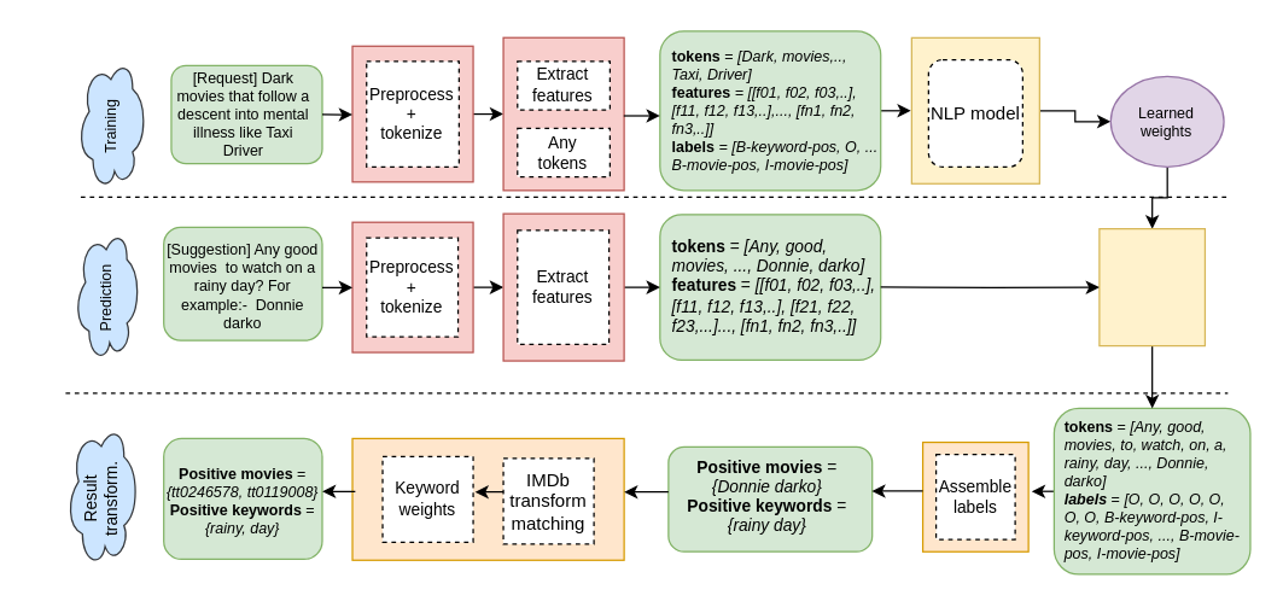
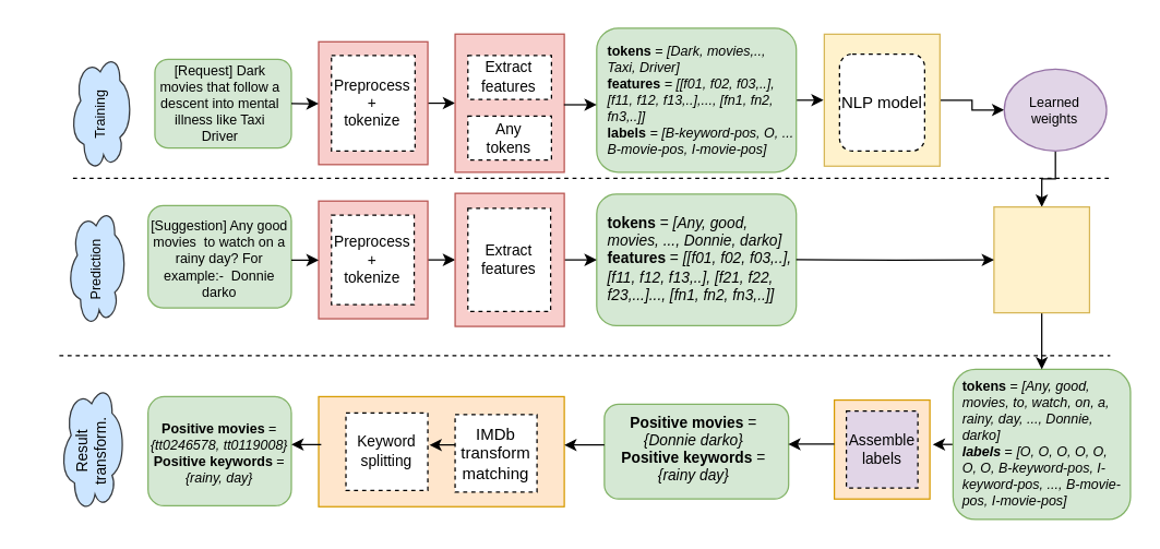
- <mxCell id="44" value="Assemble labels" style="rounded=0;whiteSpace=wrap;html=1;fontSize=11;dashed=1;" vertex="1" parent="1"><mxGeometry x="619.69" y="300.63" width="52.38" height="56.25" as="geometry" /></mxCell>
+ <mxCell id="44" value="Assemble labels" style="rounded=0;whiteSpace=wrap;html=1;fontSize=11;dashed=1;fillColor=#e1d5e7;" vertex="1" parent="1"><mxGeometry x="619.69" y="300.63" width="52.38" height="56.25" as="geometry" /></mxCell>
- <mxCell id="52" value="Keyword weights" style="rounded=0;whiteSpace=wrap;html=1;dashed=1;fontSize=11;" vertex="1" parent="1"><mxGeometry x="253" y="301.87" width="60" height="56.88" as="geometry" /></mxCell>
+ <mxCell id="52" value="Keyword splitting" style="rounded=0;whiteSpace=wrap;html=1;dashed=1;fontSize=11;" vertex="1" parent="1"><mxGeometry x="253" y="301.87" width="60" height="56.88" as="geometry" /></mxCell>
